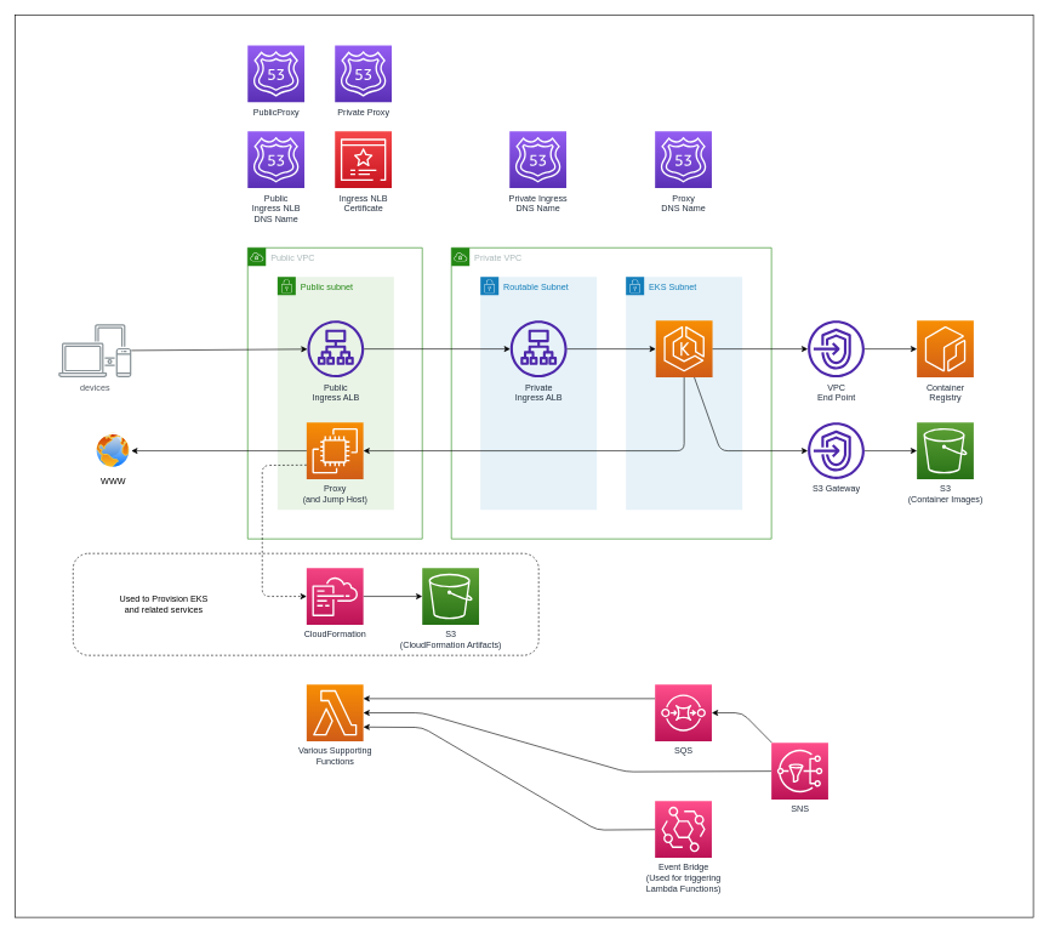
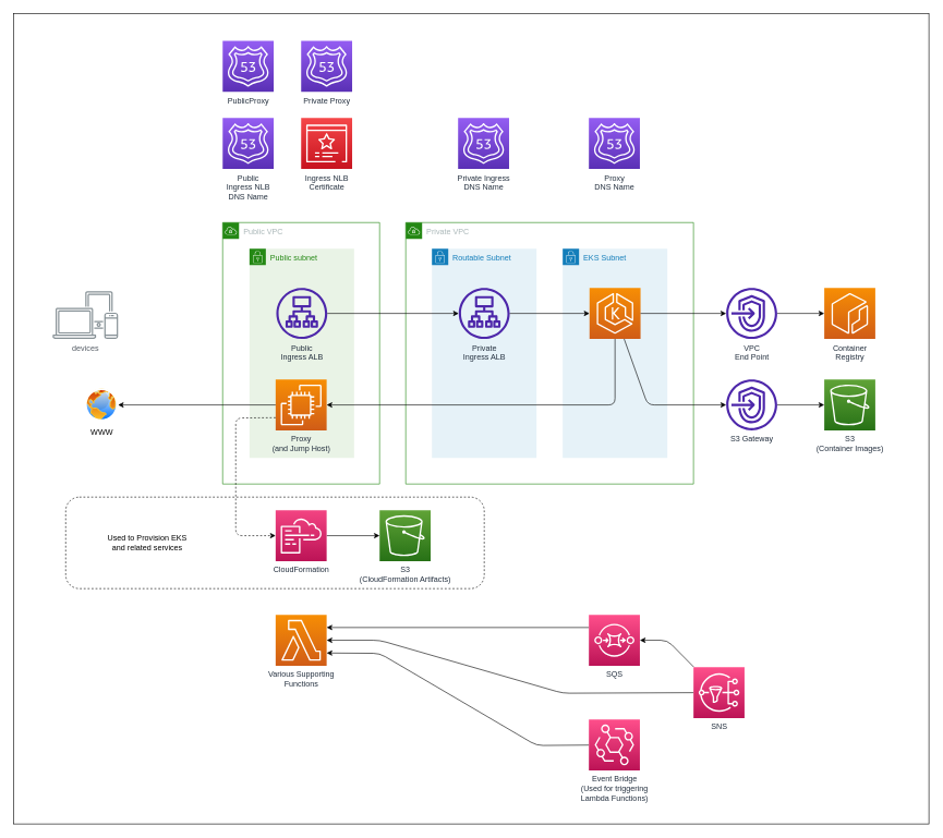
- <mxCell id="14" style="edgeStyle=none;html=1;" parent="1" source="15" target="13" edge="1"><mxGeometry relative="1" as="geometry"><mxPoint x="422" y="478.705" as="targetPoint" /></mxGeometry></mxCell>
